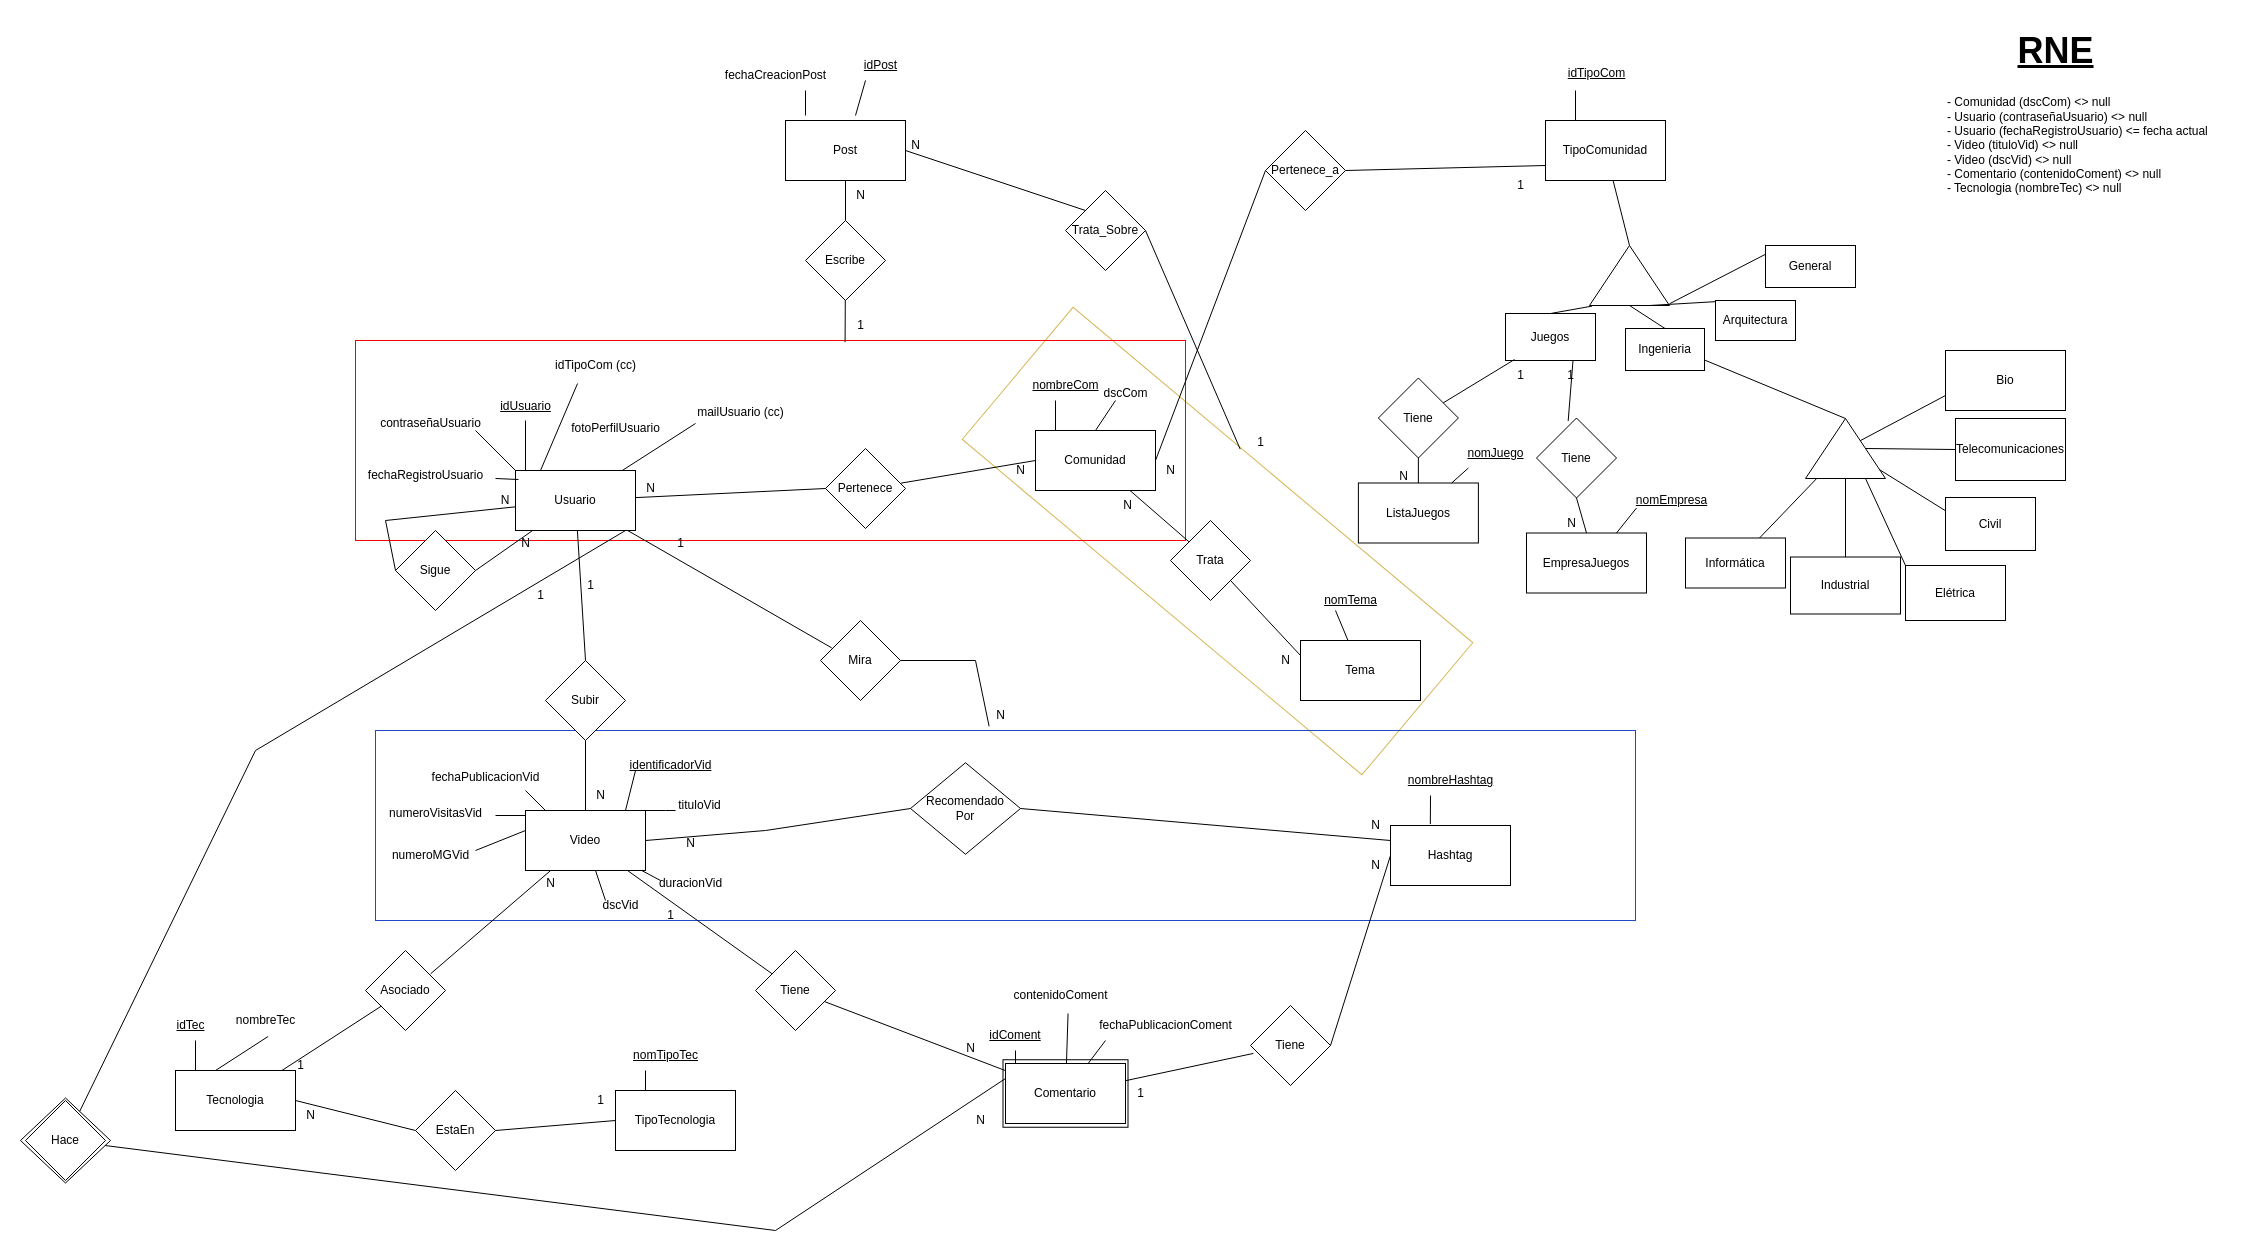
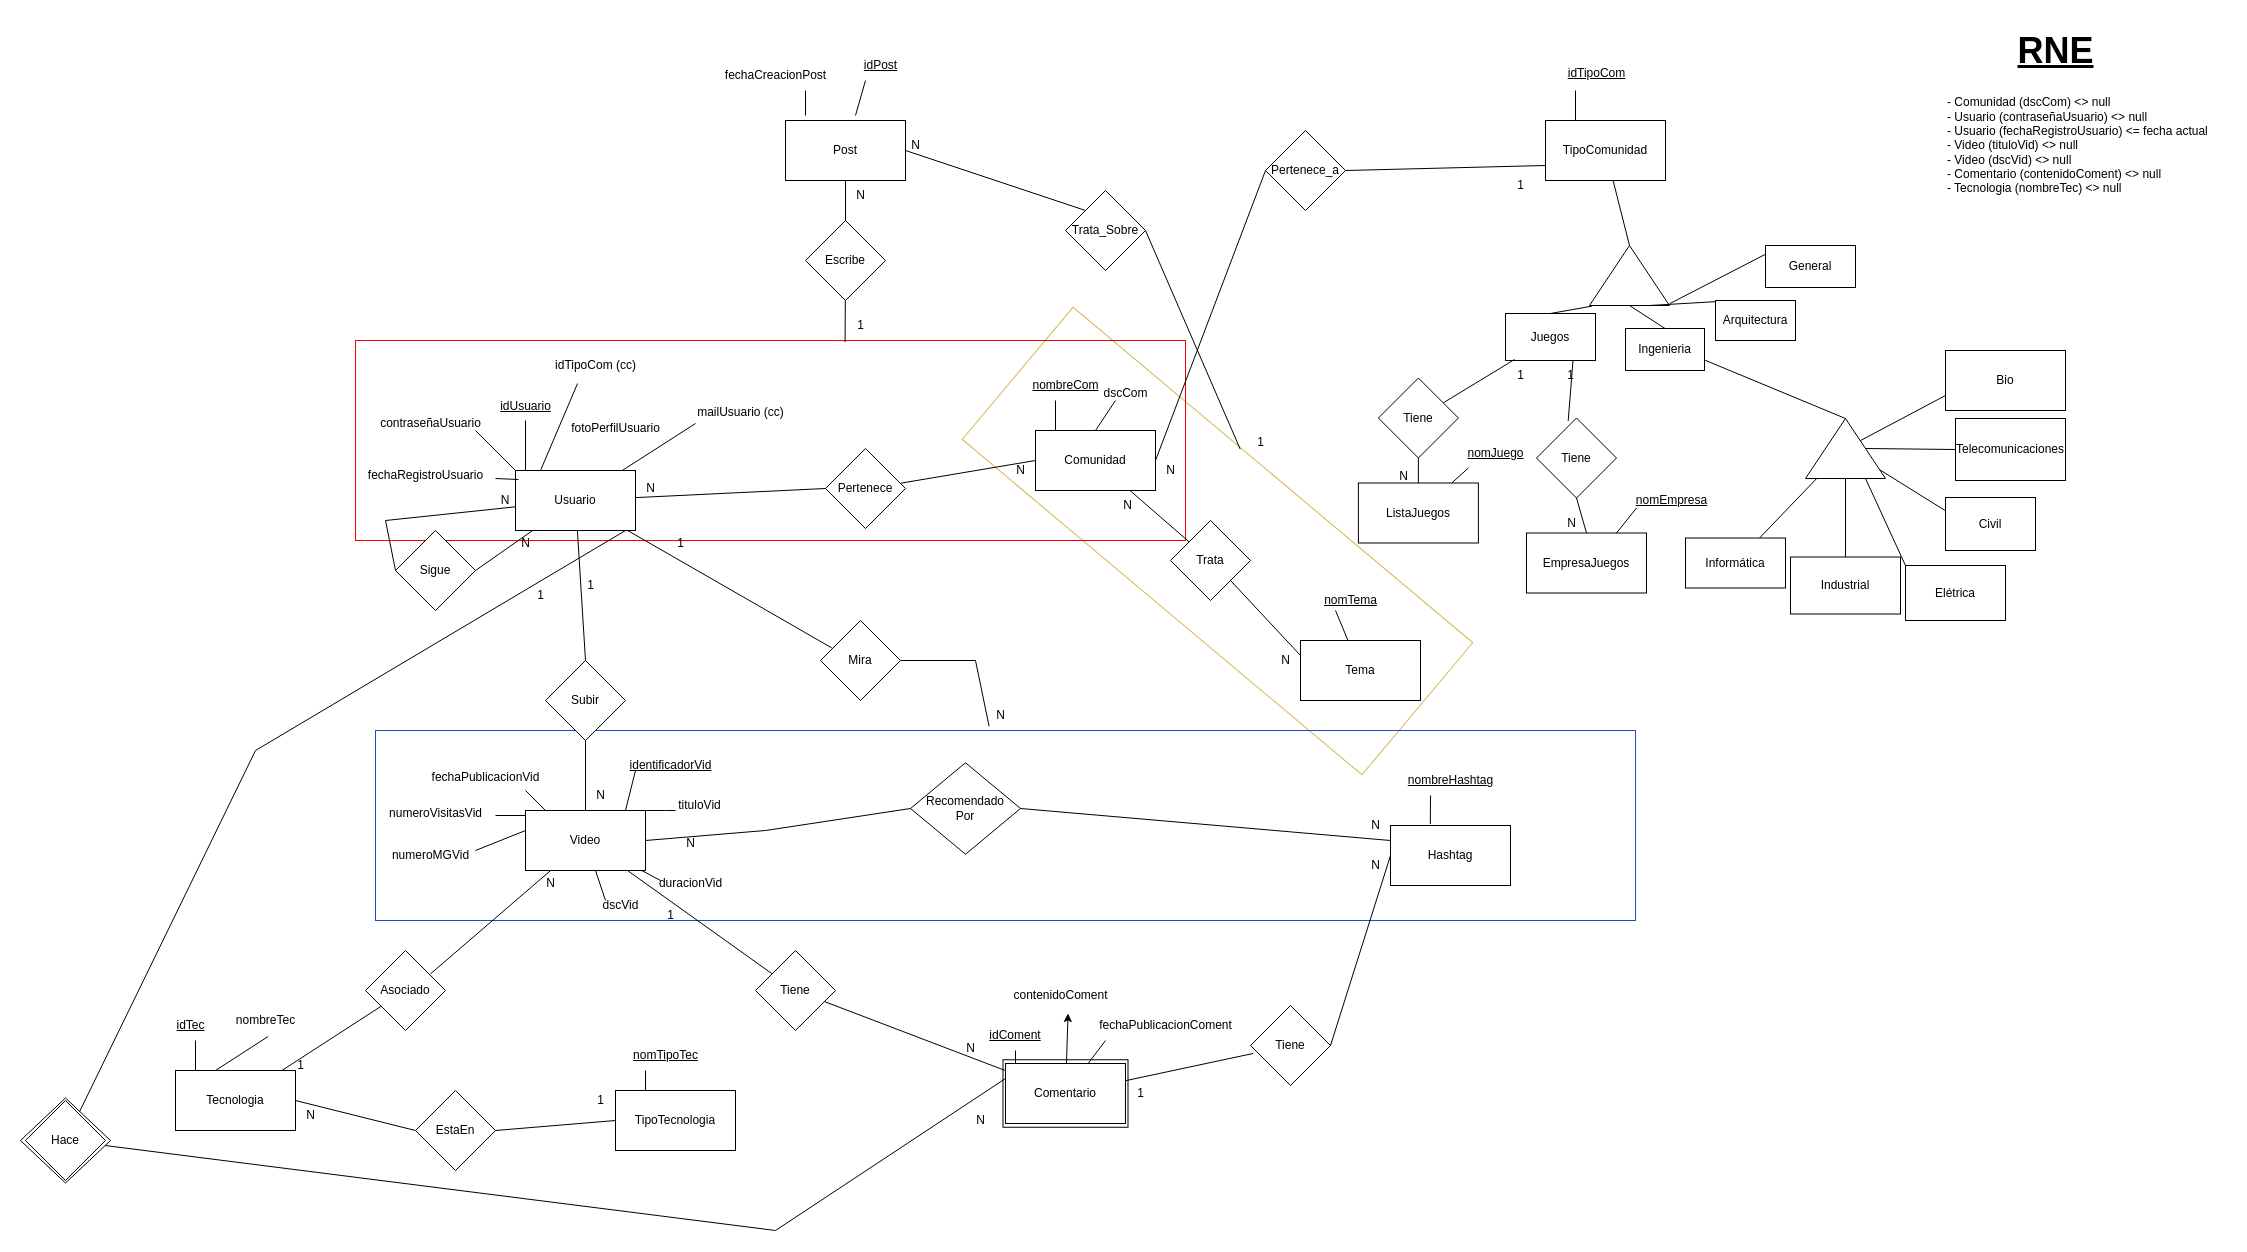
- <mxCell id="40" value="" style="endArrow=none;html=1;rounded=0;entryX=0.563;entryY=1.1;entryDx=0;entryDy=0;entryPerimeter=0;" parent="1" source="37" target="41" edge="1"><mxGeometry width="50" height="50" relative="1" as="geometry"><mxPoint x="1045" y="1060" as="sourcePoint" /><mxPoint x="1055" y="1030" as="targetPoint" /></mxGeometry></mxCell>
+ <mxCell id="40" value="" style="endArrow=classic;html=1;rounded=0;entryX=0.563;entryY=1.1;entryDx=0;entryDy=0;entryPerimeter=0;" parent="1" source="37" target="41" edge="1"><mxGeometry width="50" height="50" relative="1" as="geometry"><mxPoint x="1045" y="1060" as="sourcePoint" /><mxPoint x="1055" y="1030" as="targetPoint" /></mxGeometry></mxCell>
